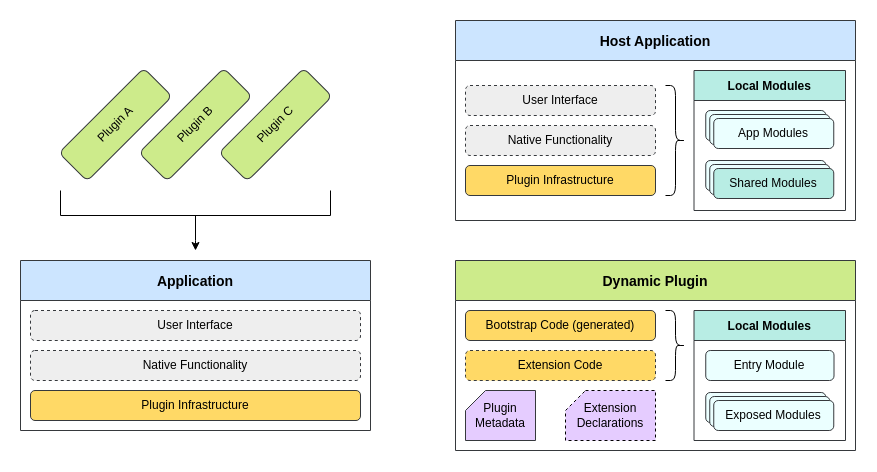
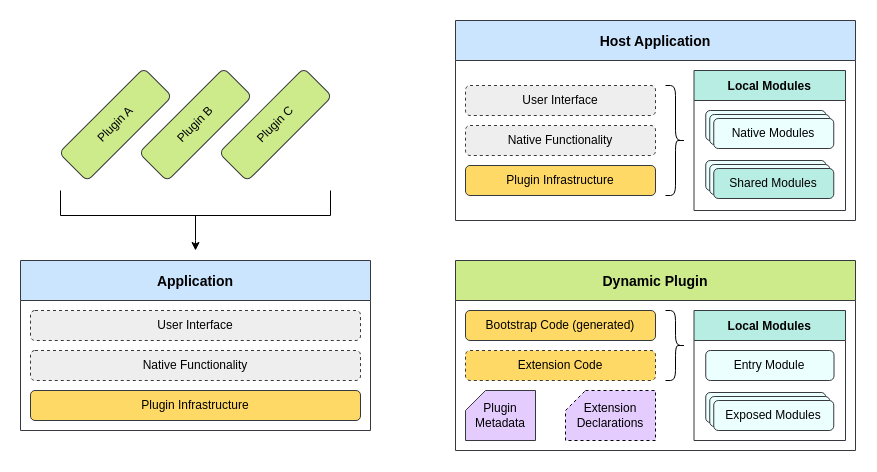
- <mxCell id="21" value="App Modules" style="rounded=1;whiteSpace=wrap;html=1;fillColor=#EBFFFF;strokeColor=#36393d;" parent="18" vertex="1"><mxGeometry x="8" y="8" width="120" height="30" as="geometry" /></mxCell>
+ <mxCell id="21" value="Native Modules" style="rounded=1;whiteSpace=wrap;html=1;fillColor=#EBFFFF;strokeColor=#36393d;" parent="18" vertex="1"><mxGeometry x="8" y="8" width="120" height="30" as="geometry" /></mxCell>
